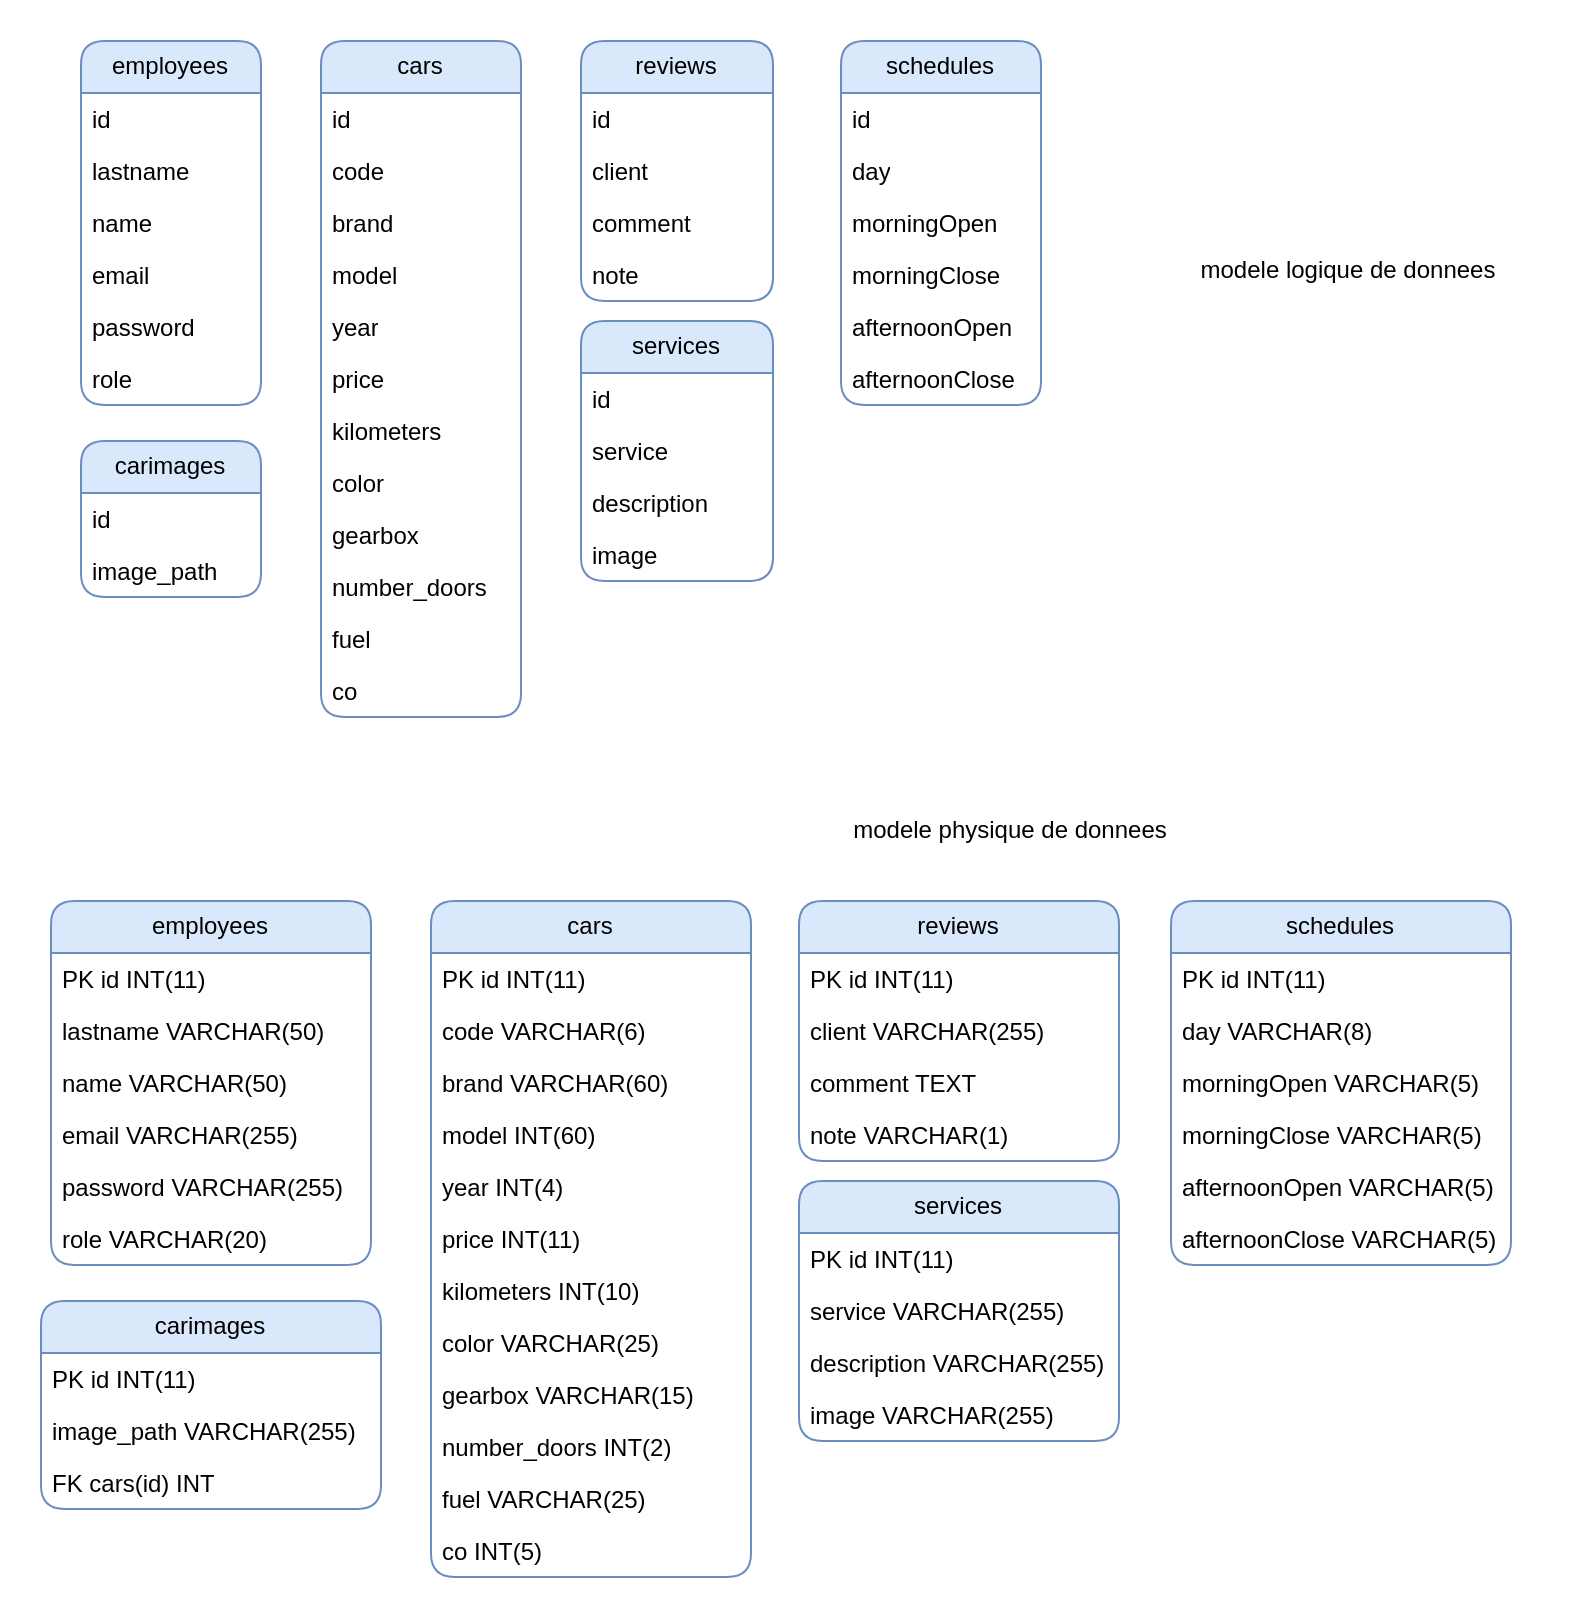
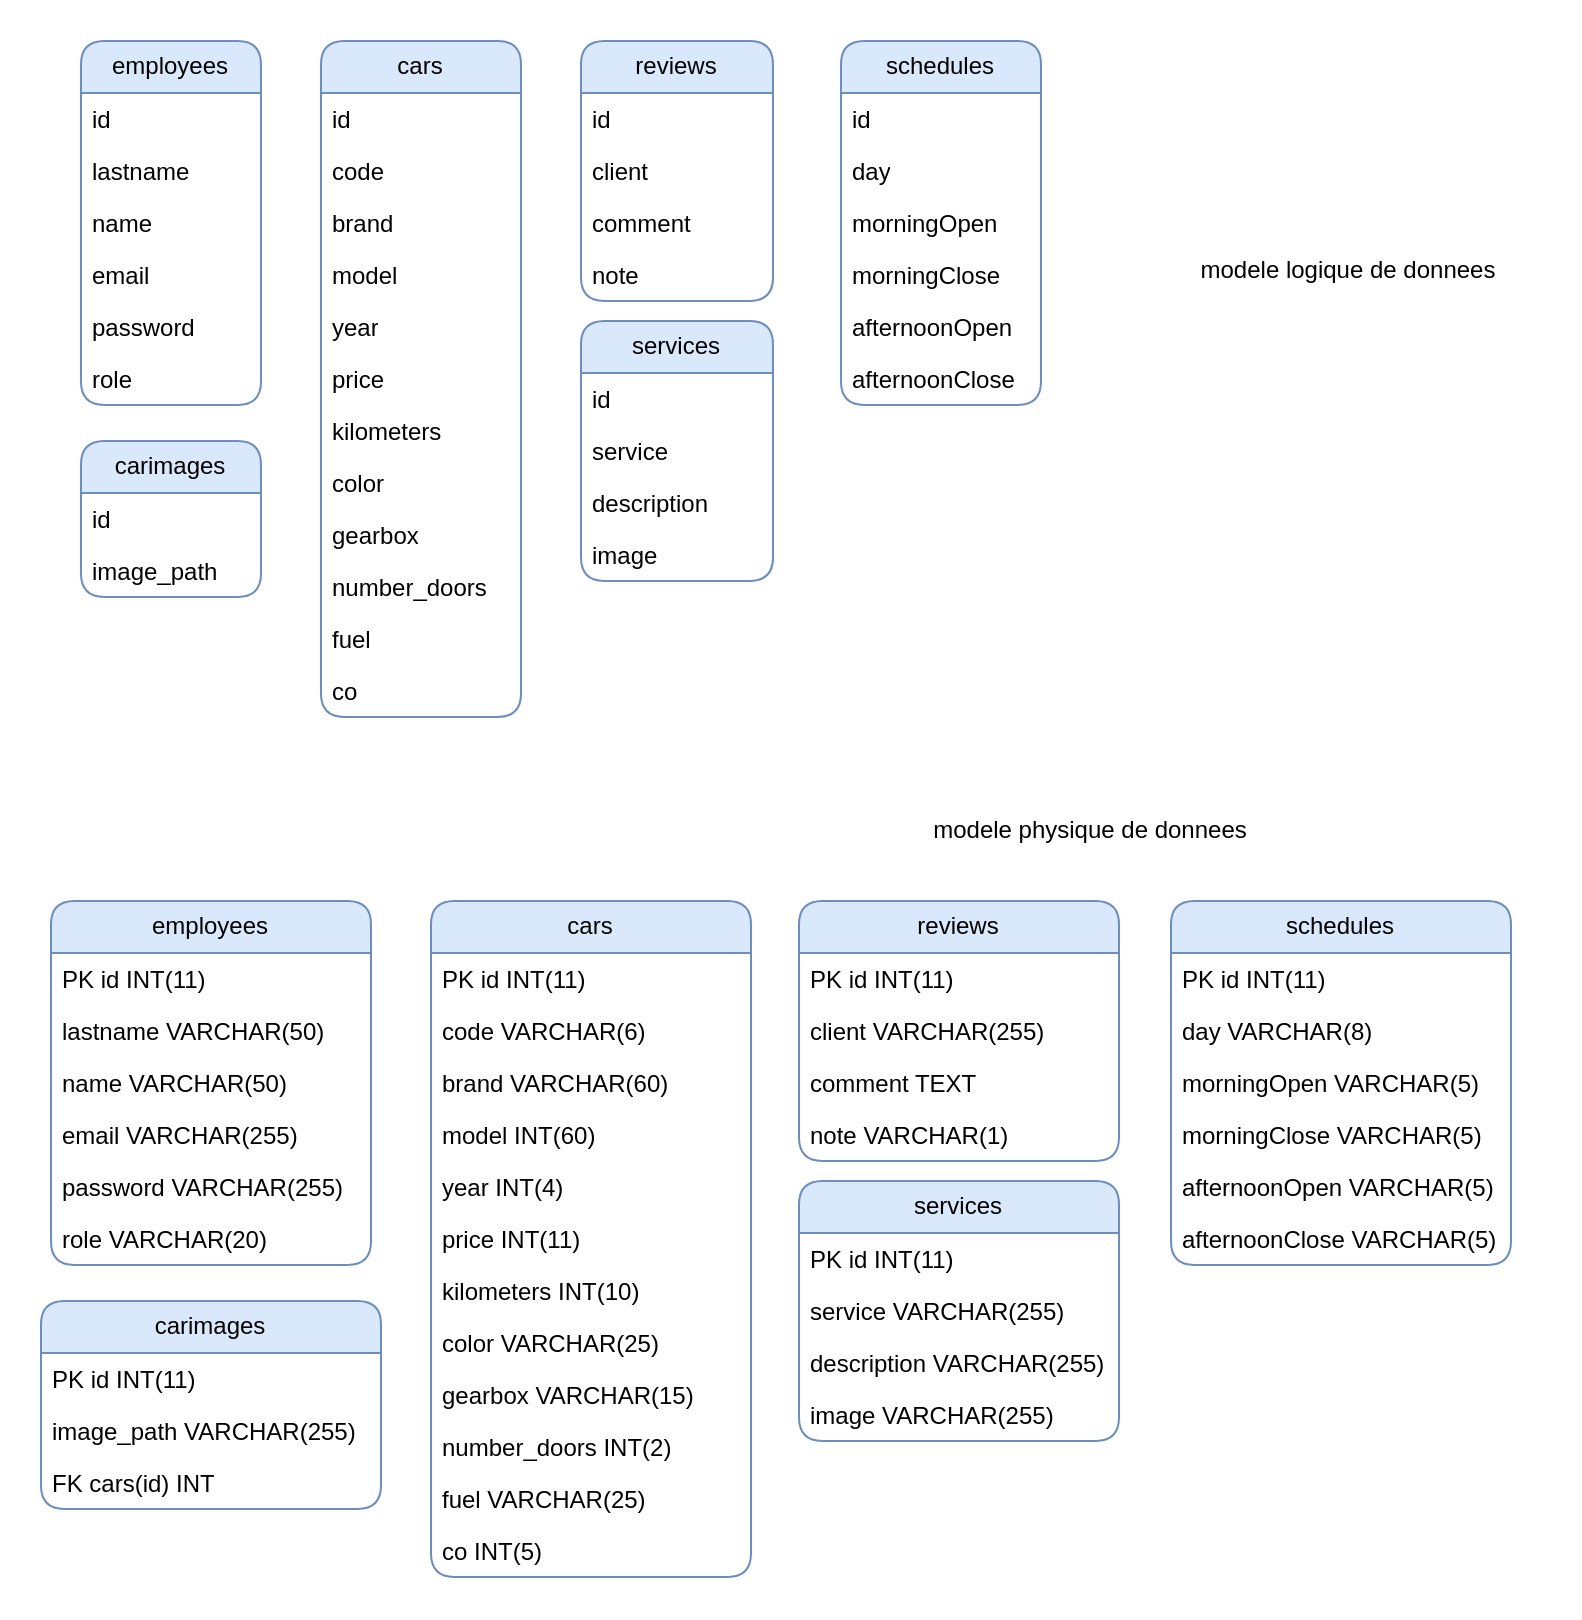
- <mxCell id="84" value="modele physique de donnees" style="text;html=1;strokeColor=none;fillColor=none;align=center;verticalAlign=middle;whiteSpace=wrap;rounded=0;" parent="1" vertex="1"><mxGeometry x="410" y="400" width="190" height="30" as="geometry" /></mxCell>
+ <mxCell id="84" value="modele physique de donnees" style="text;html=1;strokeColor=none;fillColor=none;align=center;verticalAlign=middle;whiteSpace=wrap;rounded=0;" parent="1" vertex="1"><mxGeometry x="450" y="400" width="190" height="30" as="geometry" /></mxCell>
